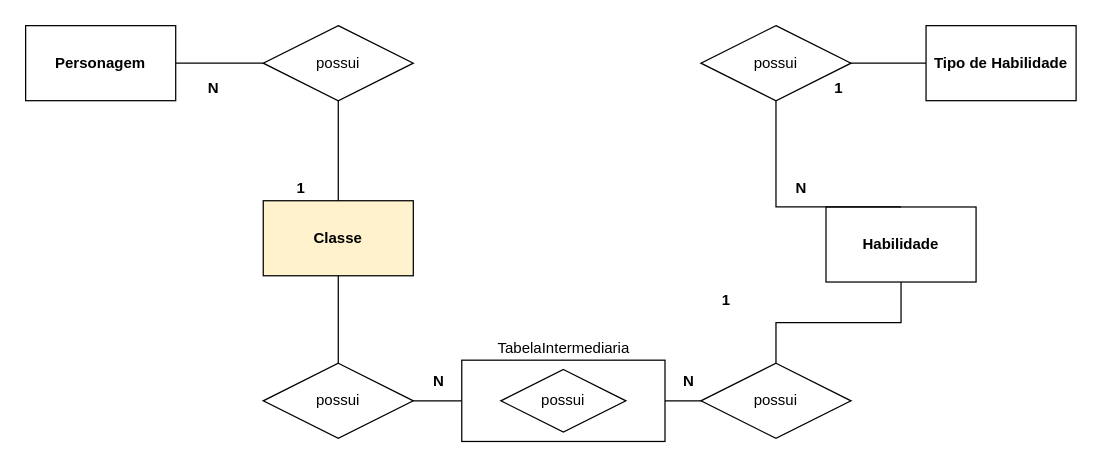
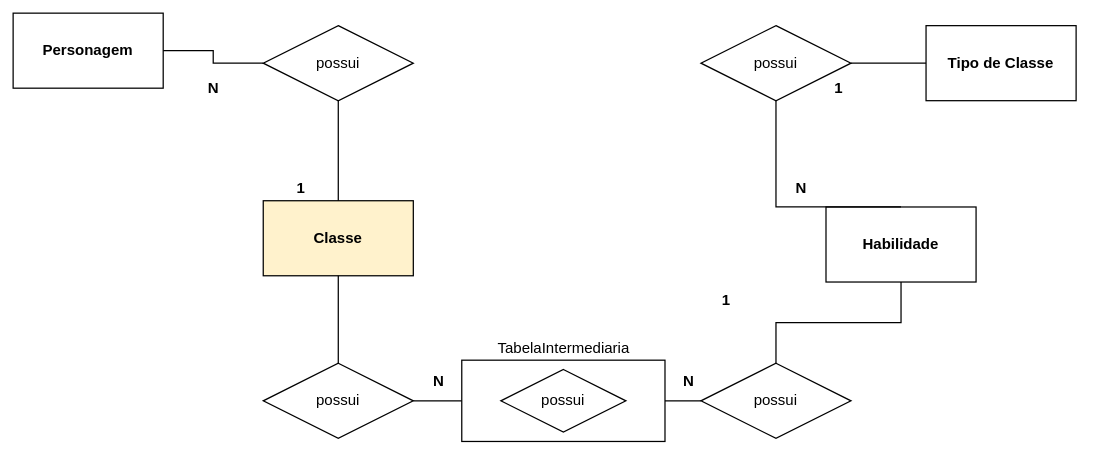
- <mxCell id="2" value="&lt;b&gt;Personagem&lt;/b&gt;" style="rounded=0;whiteSpace=wrap;html=1;" parent="1" vertex="1"><mxGeometry x="20" y="20" width="120" height="60" as="geometry" /></mxCell>
+ <mxCell id="2" value="&lt;b&gt;Personagem&lt;/b&gt;" style="rounded=0;whiteSpace=wrap;html=1;" parent="1" vertex="1"><mxGeometry x="10" y="10" width="120" height="60" as="geometry" /></mxCell>
- <mxCell id="5" value="&lt;b&gt;Tipo de Habilidade&lt;/b&gt;" style="rounded=0;whiteSpace=wrap;html=1;" parent="1" vertex="1"><mxGeometry x="740" y="20" width="120" height="60" as="geometry" /></mxCell>
+ <mxCell id="5" value="&lt;b&gt;Tipo de Classe&lt;/b&gt;" style="rounded=0;whiteSpace=wrap;html=1;" parent="1" vertex="1"><mxGeometry x="740" y="20" width="120" height="60" as="geometry" /></mxCell>
